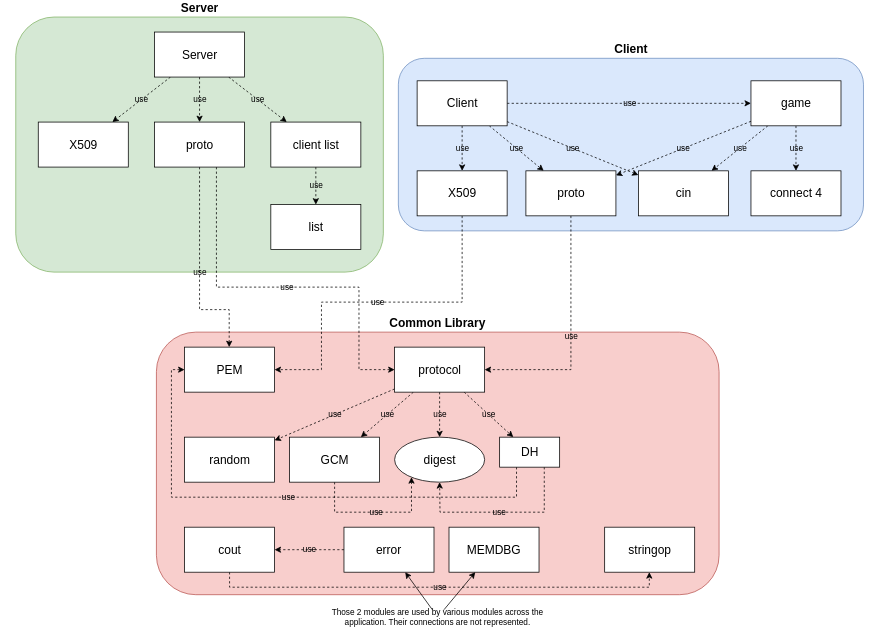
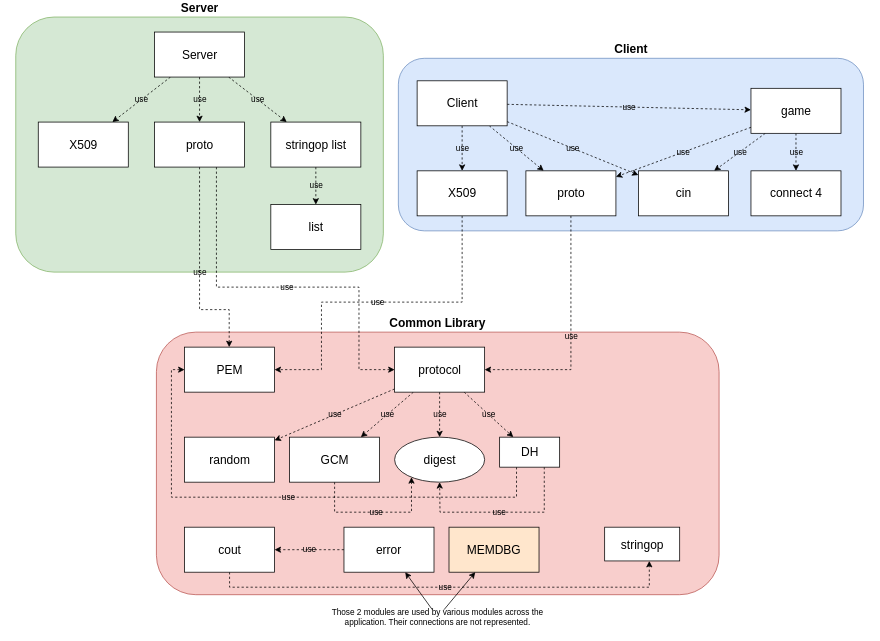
- <mxCell id="43" value="game" style="rounded=0;whiteSpace=wrap;html=1;fontSize=16;" vertex="1" parent="1"><mxGeometry x="1000.5" y="105" width="120" height="60" as="geometry" /></mxCell>
+ <mxCell id="43" value="game" style="rounded=0;whiteSpace=wrap;html=1;fontSize=16;" vertex="1" parent="1"><mxGeometry x="1000.5" y="115" width="120" height="60" as="geometry" /></mxCell>
- <mxCell id="29" value="client list" style="rounded=0;whiteSpace=wrap;html=1;fontSize=16;" vertex="1" parent="1"><mxGeometry x="360.5" y="160" width="120" height="60" as="geometry" /></mxCell>
+ <mxCell id="29" value="stringop list" style="rounded=0;whiteSpace=wrap;html=1;fontSize=16;" vertex="1" parent="1"><mxGeometry x="360.5" y="160" width="120" height="60" as="geometry" /></mxCell>
- <mxCell id="13" value="MEMDBG" style="rounded=0;whiteSpace=wrap;html=1;fontSize=16;" vertex="1" parent="1"><mxGeometry x="598" y="700" width="120" height="60" as="geometry" /></mxCell>
+ <mxCell id="13" value="MEMDBG" style="rounded=0;whiteSpace=wrap;html=1;fontSize=16;fillColor=#ffe6cc;" vertex="1" parent="1"><mxGeometry x="598" y="700" width="120" height="60" as="geometry" /></mxCell>
- <mxCell id="12" value="stringop" style="rounded=0;whiteSpace=wrap;html=1;fontSize=16;" vertex="1" parent="1"><mxGeometry x="805.5" y="700" width="120" height="60" as="geometry" /></mxCell>
+ <mxCell id="12" value="stringop" style="rounded=0;whiteSpace=wrap;html=1;fontSize=16;" vertex="1" parent="1"><mxGeometry x="805.5" y="700" width="100" height="45" as="geometry" /></mxCell>
